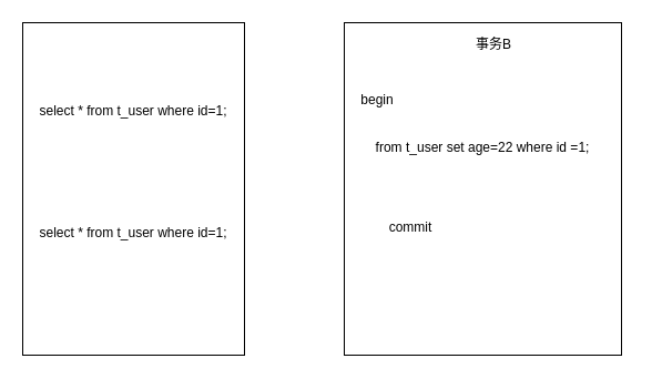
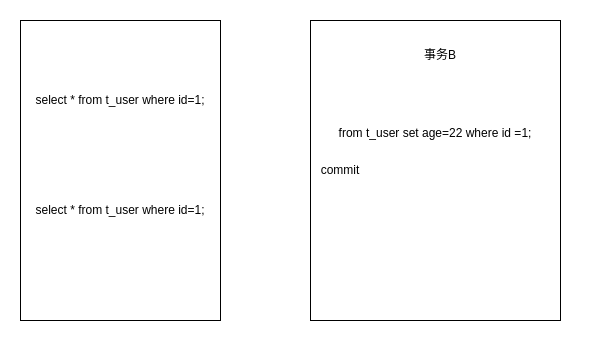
- <mxCell id="4" value="事务B" style="text;html=1;strokeColor=none;fillColor=none;align=center;verticalAlign=middle;whiteSpace=wrap;rounded=0;" vertex="1" parent="1"><mxGeometry x="425" y="30" width="40" height="20" as="geometry" /></mxCell>
+ <mxCell id="4" value="事务B" style="text;html=1;strokeColor=none;fillColor=none;align=center;verticalAlign=middle;whiteSpace=wrap;rounded=0;" vertex="1" parent="1"><mxGeometry x="420" y="45" width="40" height="20" as="geometry" /></mxCell>
- <mxCell id="7" value="begin" style="text;html=1;strokeColor=none;fillColor=none;align=center;verticalAlign=middle;whiteSpace=wrap;rounded=0;" vertex="1" parent="1"><mxGeometry x="320" y="80" width="40" height="20" as="geometry" /></mxCell>
- <mxCell id="8" value="commit" style="text;html=1;strokeColor=none;fillColor=none;align=center;verticalAlign=middle;whiteSpace=wrap;rounded=0;" vertex="1" parent="1"><mxGeometry x="350" y="195" width="40" height="20" as="geometry" /></mxCell>
+ <mxCell id="8" value="commit" style="text;html=1;strokeColor=none;fillColor=none;align=center;verticalAlign=middle;whiteSpace=wrap;rounded=0;" vertex="1" parent="1"><mxGeometry x="320" y="160" width="40" height="20" as="geometry" /></mxCell>
